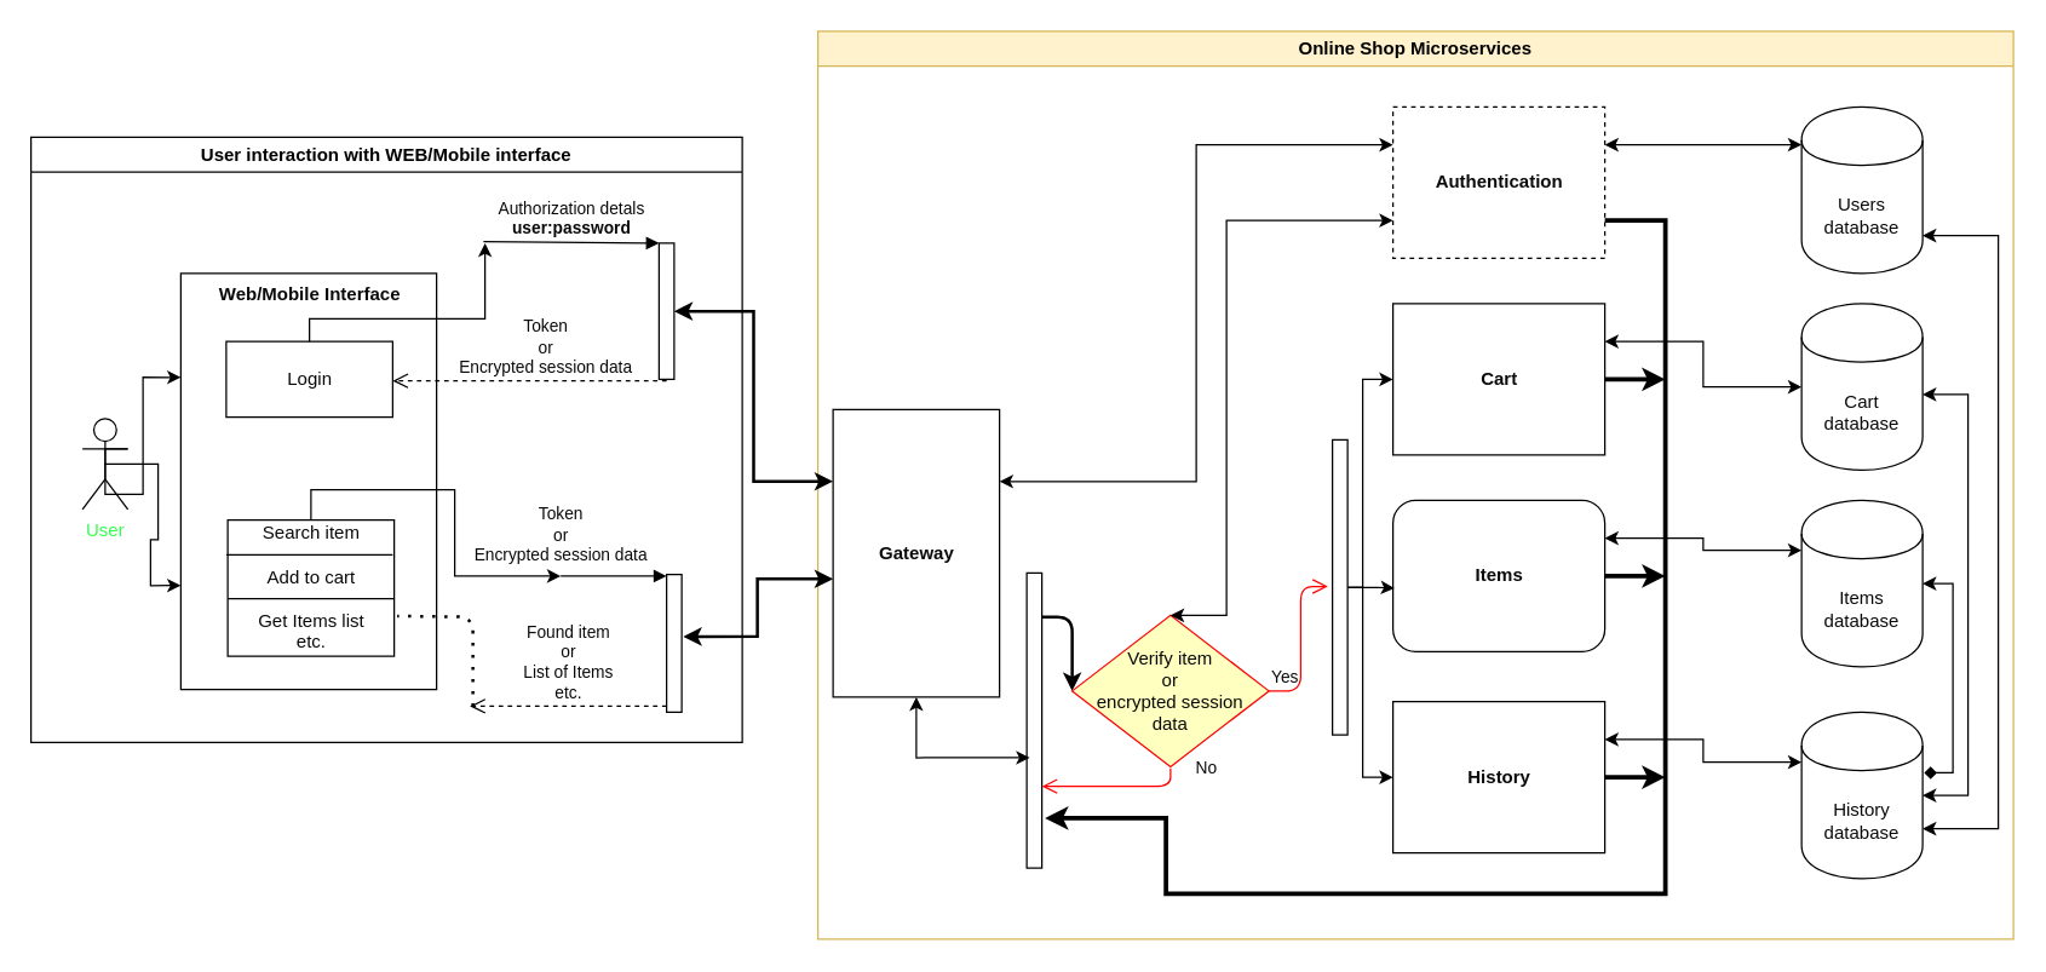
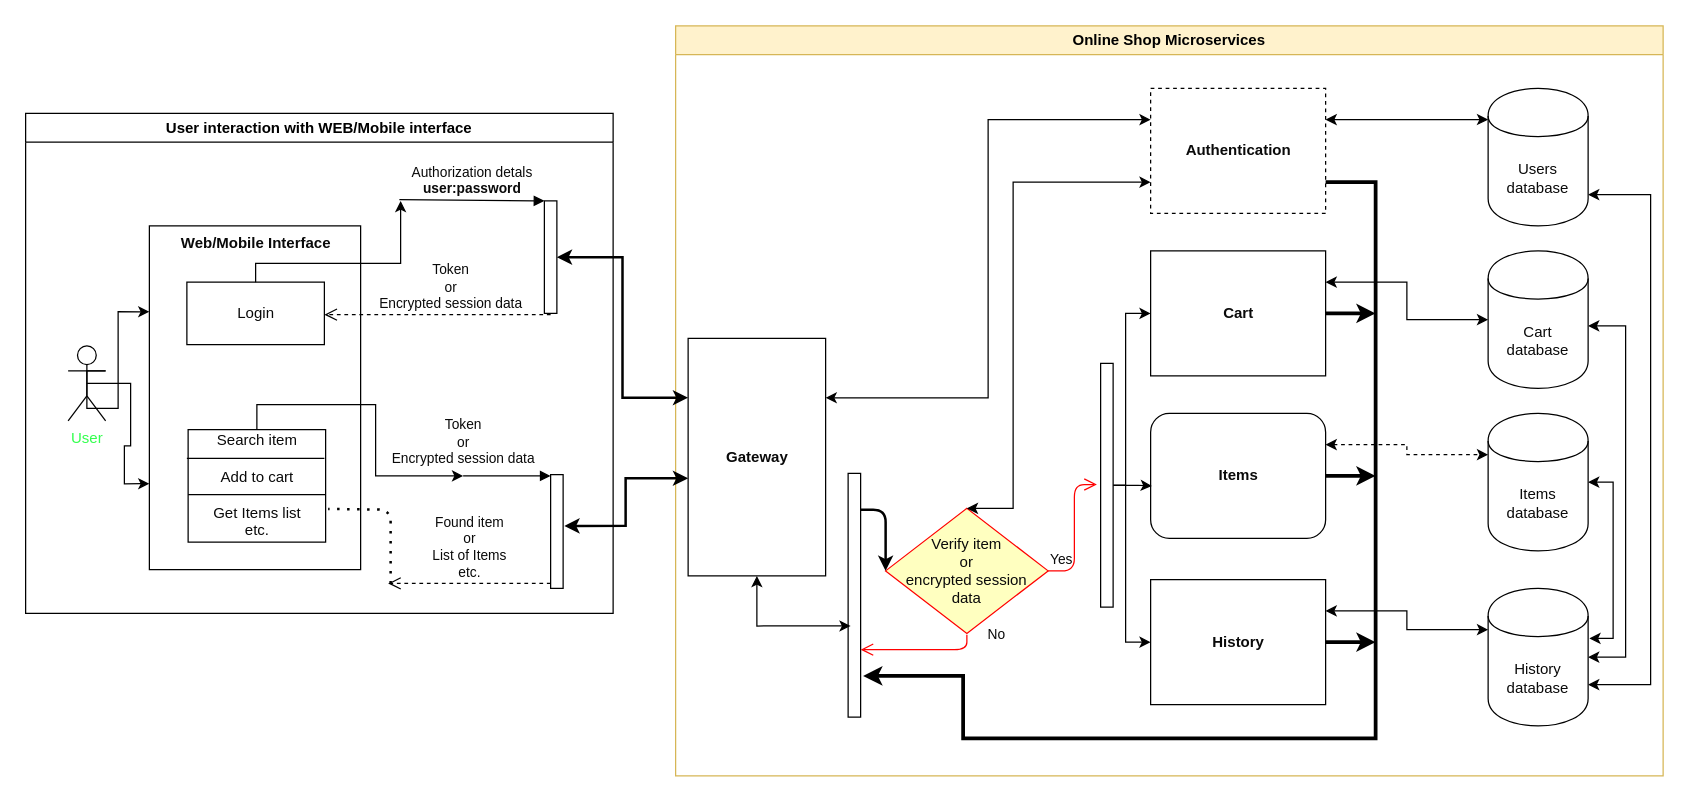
- <mxCell id="27" style="edgeStyle=orthogonalEdgeStyle;rounded=0;orthogonalLoop=1;jettySize=auto;html=1;exitX=1;exitY=0.25;exitDx=0;exitDy=0;entryX=0;entryY=0.3;entryDx=0;entryDy=0;labelBackgroundColor=#ffffff;startArrow=classic;startFill=1;strokeWidth=1;fontColor=#0A0A0A;" edge="1" parent="14" source="28" target="41"><mxGeometry relative="1" as="geometry" /></mxCell>
+ <mxCell id="27" style="edgeStyle=orthogonalEdgeStyle;rounded=0;orthogonalLoop=1;jettySize=auto;html=1;exitX=1;exitY=0.25;exitDx=0;exitDy=0;entryX=0;entryY=0.3;entryDx=0;entryDy=0;labelBackgroundColor=#ffffff;startArrow=classic;startFill=1;strokeWidth=1;fontColor=#0A0A0A;dashed=1;" edge="1" parent="14" source="28" target="41"><mxGeometry relative="1" as="geometry" /></mxCell>
- <mxCell id="40" style="edgeStyle=orthogonalEdgeStyle;rounded=0;orthogonalLoop=1;jettySize=auto;html=1;entryX=1.013;entryY=0.364;entryDx=0;entryDy=0;entryPerimeter=0;labelBackgroundColor=#ffffff;startArrow=classic;startFill=1;strokeWidth=1;fontColor=#0A0A0A;endArrow=diamond;" edge="1" parent="14" source="41" target="42"><mxGeometry relative="1" as="geometry"><Array as="points"><mxPoint x="750" y="365" /><mxPoint x="750" y="490" /></Array></mxGeometry></mxCell>
+ <mxCell id="40" style="edgeStyle=orthogonalEdgeStyle;rounded=0;orthogonalLoop=1;jettySize=auto;html=1;entryX=1.013;entryY=0.364;entryDx=0;entryDy=0;entryPerimeter=0;labelBackgroundColor=#ffffff;startArrow=classic;startFill=1;strokeWidth=1;fontColor=#0A0A0A;" edge="1" parent="14" source="41" target="42"><mxGeometry relative="1" as="geometry"><Array as="points"><mxPoint x="750" y="365" /><mxPoint x="750" y="490" /></Array></mxGeometry></mxCell>
